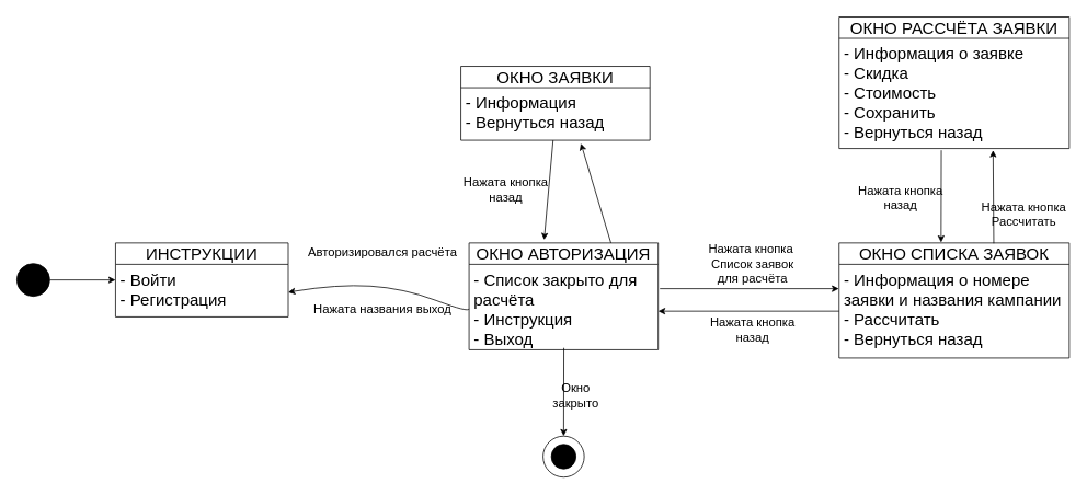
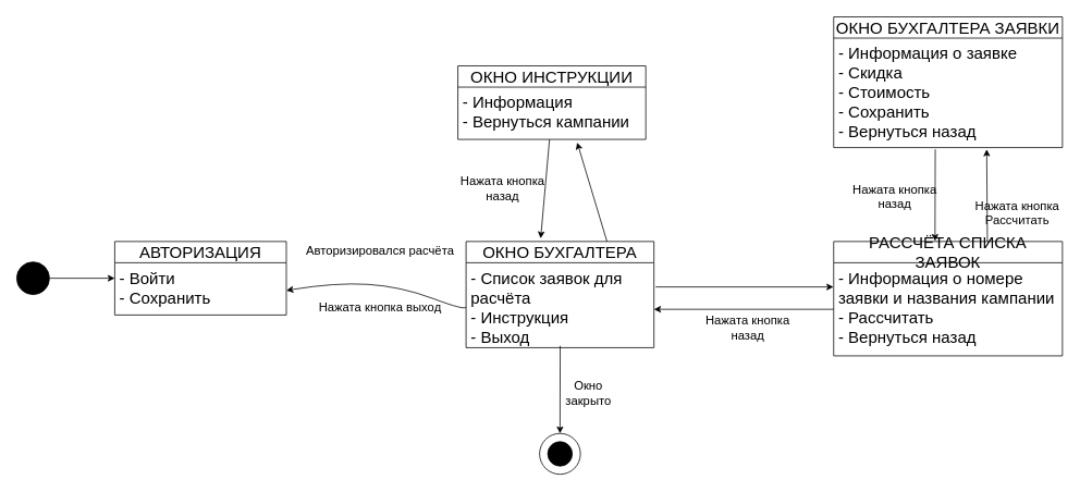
- <mxCell id="26" value="&lt;font style=&quot;font-size: 20px;&quot;&gt;ОКНО РАССЧЁТА ЗАЯВКИ&lt;/font&gt;" style="swimlane;fontStyle=0;childLayout=stackLayout;horizontal=1;startSize=26;fillColor=none;horizontalStack=0;resizeParent=1;resizeParentMax=0;resizeLast=0;collapsible=1;marginBottom=0;whiteSpace=wrap;html=1;" vertex="1" parent="1"><mxGeometry x="1020" y="20" width="280" height="160" as="geometry"><mxRectangle x="160" y="188" width="190" height="40" as="alternateBounds" /></mxGeometry></mxCell>
+ <mxCell id="26" value="&lt;font style=&quot;font-size: 20px;&quot;&gt;ОКНО БУХГАЛТЕРА ЗАЯВКИ&lt;/font&gt;" style="swimlane;fontStyle=0;childLayout=stackLayout;horizontal=1;startSize=26;fillColor=none;horizontalStack=0;resizeParent=1;resizeParentMax=0;resizeLast=0;collapsible=1;marginBottom=0;whiteSpace=wrap;html=1;" vertex="1" parent="1"><mxGeometry x="1020" y="20" width="280" height="160" as="geometry"><mxRectangle x="160" y="188" width="190" height="40" as="alternateBounds" /></mxGeometry></mxCell>
- <mxCell id="15" value="&lt;font style=&quot;font-size: 20px;&quot;&gt;ОКНО ЗАЯВКИ&lt;/font&gt;" style="swimlane;fontStyle=0;childLayout=stackLayout;horizontal=1;startSize=26;fillColor=none;horizontalStack=0;resizeParent=1;resizeParentMax=0;resizeLast=0;collapsible=1;marginBottom=0;whiteSpace=wrap;html=1;" vertex="1" parent="1"><mxGeometry x="560" y="80" width="230" height="90" as="geometry"><mxRectangle x="160" y="188" width="190" height="40" as="alternateBounds" /></mxGeometry></mxCell>
+ <mxCell id="15" value="&lt;font style=&quot;font-size: 20px;&quot;&gt;ОКНО ИНСТРУКЦИИ&lt;/font&gt;" style="swimlane;fontStyle=0;childLayout=stackLayout;horizontal=1;startSize=26;fillColor=none;horizontalStack=0;resizeParent=1;resizeParentMax=0;resizeLast=0;collapsible=1;marginBottom=0;whiteSpace=wrap;html=1;" vertex="1" parent="1"><mxGeometry x="560" y="80" width="230" height="90" as="geometry"><mxRectangle x="160" y="188" width="190" height="40" as="alternateBounds" /></mxGeometry></mxCell>
- <mxCell id="16" value="&lt;font style=&quot;font-size: 20px;&quot;&gt;- Информация&lt;br&gt;- Вернуться назад&lt;br&gt;&lt;/font&gt;" style="text;strokeColor=none;fillColor=none;align=left;verticalAlign=top;spacingLeft=4;spacingRight=4;overflow=hidden;rotatable=0;points=[[0,0.5],[1,0.5]];portConstraint=eastwest;whiteSpace=wrap;html=1;" vertex="1" parent="15"><mxGeometry y="26" width="230" height="64" as="geometry" /></mxCell>
+ <mxCell id="16" value="&lt;font style=&quot;font-size: 20px;&quot;&gt;- Информация&lt;br&gt;- Вернуться кампании&lt;br&gt;&lt;/font&gt;" style="text;strokeColor=none;fillColor=none;align=left;verticalAlign=top;spacingLeft=4;spacingRight=4;overflow=hidden;rotatable=0;points=[[0,0.5],[1,0.5]];portConstraint=eastwest;whiteSpace=wrap;html=1;" vertex="1" parent="15"><mxGeometry y="26" width="230" height="64" as="geometry" /></mxCell>
- <mxCell id="4" value="&lt;font style=&quot;font-size: 20px;&quot;&gt;ИНСТРУКЦИИ&lt;/font&gt;" style="swimlane;fontStyle=0;childLayout=stackLayout;horizontal=1;startSize=26;fillColor=none;horizontalStack=0;resizeParent=1;resizeParentMax=0;resizeLast=0;collapsible=1;marginBottom=0;whiteSpace=wrap;html=1;" vertex="1" parent="1"><mxGeometry x="140" y="295" width="210" height="90" as="geometry"><mxRectangle x="160" y="188" width="190" height="40" as="alternateBounds" /></mxGeometry></mxCell>
+ <mxCell id="4" value="&lt;font style=&quot;font-size: 20px;&quot;&gt;АВТОРИЗАЦИЯ&lt;/font&gt;" style="swimlane;fontStyle=0;childLayout=stackLayout;horizontal=1;startSize=26;fillColor=none;horizontalStack=0;resizeParent=1;resizeParentMax=0;resizeLast=0;collapsible=1;marginBottom=0;whiteSpace=wrap;html=1;" vertex="1" parent="1"><mxGeometry x="140" y="295" width="210" height="90" as="geometry"><mxRectangle x="160" y="188" width="190" height="40" as="alternateBounds" /></mxGeometry></mxCell>
- <mxCell id="6" value="&lt;font style=&quot;font-size: 20px;&quot;&gt;ОКНО АВТОРИЗАЦИЯ&lt;/font&gt;" style="swimlane;fontStyle=0;childLayout=stackLayout;horizontal=1;startSize=26;fillColor=none;horizontalStack=0;resizeParent=1;resizeParentMax=0;resizeLast=0;collapsible=1;marginBottom=0;whiteSpace=wrap;html=1;" vertex="1" parent="1"><mxGeometry x="570" y="295" width="230" height="130" as="geometry"><mxRectangle x="160" y="188" width="190" height="40" as="alternateBounds" /></mxGeometry></mxCell>
+ <mxCell id="6" value="&lt;font style=&quot;font-size: 20px;&quot;&gt;ОКНО БУХГАЛТЕРА&lt;/font&gt;" style="swimlane;fontStyle=0;childLayout=stackLayout;horizontal=1;startSize=26;fillColor=none;horizontalStack=0;resizeParent=1;resizeParentMax=0;resizeLast=0;collapsible=1;marginBottom=0;whiteSpace=wrap;html=1;" vertex="1" parent="1"><mxGeometry x="570" y="295" width="230" height="130" as="geometry"><mxRectangle x="160" y="188" width="190" height="40" as="alternateBounds" /></mxGeometry></mxCell>
- <mxCell id="20" value="&lt;font style=&quot;font-size: 20px;&quot;&gt;ОКНО СПИСКА ЗАЯВОК&lt;/font&gt;" style="swimlane;fontStyle=0;childLayout=stackLayout;horizontal=1;startSize=26;fillColor=none;horizontalStack=0;resizeParent=1;resizeParentMax=0;resizeLast=0;collapsible=1;marginBottom=0;whiteSpace=wrap;html=1;" vertex="1" parent="1"><mxGeometry x="1020" y="295" width="280" height="140" as="geometry"><mxRectangle x="160" y="188" width="190" height="40" as="alternateBounds" /></mxGeometry></mxCell>
+ <mxCell id="20" value="&lt;font style=&quot;font-size: 20px;&quot;&gt;РАССЧЁТА СПИСКА ЗАЯВОК&lt;/font&gt;" style="swimlane;fontStyle=0;childLayout=stackLayout;horizontal=1;startSize=26;fillColor=none;horizontalStack=0;resizeParent=1;resizeParentMax=0;resizeLast=0;collapsible=1;marginBottom=0;whiteSpace=wrap;html=1;" vertex="1" parent="1"><mxGeometry x="1020" y="295" width="280" height="140" as="geometry"><mxRectangle x="160" y="188" width="190" height="40" as="alternateBounds" /></mxGeometry></mxCell>
- <mxCell id="25" value="&lt;font style=&quot;font-size: 15px;&quot;&gt;Нажата кнопка&amp;nbsp;&lt;br&gt;Список заявок для расчёта&lt;br&gt;&lt;/font&gt;" style="text;html=1;strokeColor=none;fillColor=none;align=center;verticalAlign=middle;whiteSpace=wrap;rounded=0;" vertex="1" parent="1"><mxGeometry x="860" y="300" width="110" height="40" as="geometry" /></mxCell>
- <mxCell id="5" value="&lt;font style=&quot;font-size: 20px;&quot;&gt;- Войти&lt;br&gt;- Регистрация&lt;br&gt;&lt;/font&gt;" style="text;strokeColor=none;fillColor=none;align=left;verticalAlign=top;spacingLeft=4;spacingRight=4;overflow=hidden;rotatable=0;points=[[0,0.5],[1,0.5]];portConstraint=eastwest;whiteSpace=wrap;html=1;" vertex="1" parent="4"><mxGeometry y="26" width="210" height="64" as="geometry" /></mxCell>
+ <mxCell id="5" value="&lt;font style=&quot;font-size: 20px;&quot;&gt;- Войти&lt;br&gt;- Сохранить&lt;br&gt;&lt;/font&gt;" style="text;strokeColor=none;fillColor=none;align=left;verticalAlign=top;spacingLeft=4;spacingRight=4;overflow=hidden;rotatable=0;points=[[0,0.5],[1,0.5]];portConstraint=eastwest;whiteSpace=wrap;html=1;" vertex="1" parent="4"><mxGeometry y="26" width="210" height="64" as="geometry" /></mxCell>
- <mxCell id="7" value="&lt;font style=&quot;font-size: 20px;&quot;&gt;- Список закрыто для расчёта&lt;br&gt;- Инструкция&lt;br&gt;- Выход&lt;br&gt;&lt;/font&gt;" style="text;strokeColor=none;fillColor=none;align=left;verticalAlign=top;spacingLeft=4;spacingRight=4;overflow=hidden;rotatable=0;points=[[0,0.5],[1,0.5]];portConstraint=eastwest;whiteSpace=wrap;html=1;" vertex="1" parent="6"><mxGeometry y="26" width="230" height="104" as="geometry" /></mxCell>
+ <mxCell id="7" value="&lt;font style=&quot;font-size: 20px;&quot;&gt;- Список заявок для расчёта&lt;br&gt;- Инструкция&lt;br&gt;- Выход&lt;br&gt;&lt;/font&gt;" style="text;strokeColor=none;fillColor=none;align=left;verticalAlign=top;spacingLeft=4;spacingRight=4;overflow=hidden;rotatable=0;points=[[0,0.5],[1,0.5]];portConstraint=eastwest;whiteSpace=wrap;html=1;" vertex="1" parent="6"><mxGeometry y="26" width="230" height="104" as="geometry" /></mxCell>
- <mxCell id="9" value="&lt;font style=&quot;font-size: 15px;&quot;&gt;Нажата названия выход&lt;/font&gt;" style="text;html=1;strokeColor=none;fillColor=none;align=center;verticalAlign=middle;whiteSpace=wrap;rounded=0;" vertex="1" parent="1"><mxGeometry x="360" y="355" width="210" height="40" as="geometry" /></mxCell>
+ <mxCell id="9" value="&lt;font style=&quot;font-size: 15px;&quot;&gt;Нажата кнопка выход&lt;/font&gt;" style="text;html=1;strokeColor=none;fillColor=none;align=center;verticalAlign=middle;whiteSpace=wrap;rounded=0;" vertex="1" parent="1"><mxGeometry x="360" y="355" width="210" height="40" as="geometry" /></mxCell>
- <mxCell id="13" value="&lt;span style=&quot;font-size: 15px;&quot;&gt;Окно&lt;br&gt;закрыто&lt;/span&gt;" style="text;html=1;strokeColor=none;fillColor=none;align=center;verticalAlign=middle;whiteSpace=wrap;rounded=0;" vertex="1" parent="1"><mxGeometry x="660" y="460" width="80" height="40" as="geometry" /></mxCell>
+ <mxCell id="13" value="&lt;span style=&quot;font-size: 15px;&quot;&gt;Окно&lt;br&gt;закрыто&lt;/span&gt;" style="text;html=1;strokeColor=none;fillColor=none;align=center;verticalAlign=middle;whiteSpace=wrap;rounded=0;" vertex="1" parent="1"><mxGeometry x="680" y="460" width="80" height="40" as="geometry" /></mxCell>
